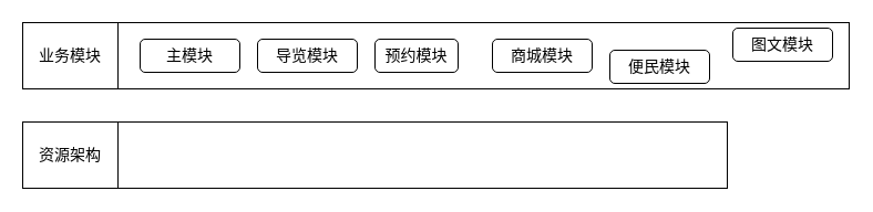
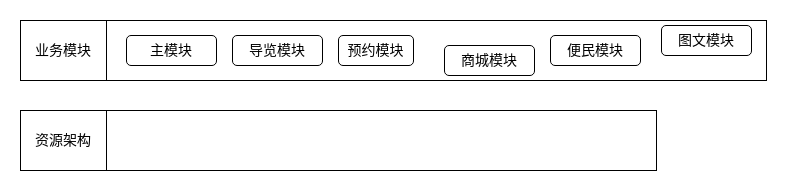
- <mxCell id="7" value="商城模块" style="rounded=1;whiteSpace=wrap;html=1;fontSize=14;movable=0;resizable=0;rotatable=0;deletable=0;editable=0;locked=1;connectable=0;" vertex="1" parent="1"><mxGeometry x="444" y="35" width="90" height="30" as="geometry" /></mxCell>
+ <mxCell id="7" value="商城模块" style="rounded=1;whiteSpace=wrap;html=1;fontSize=14;movable=0;resizable=0;rotatable=0;deletable=0;editable=0;locked=1;connectable=0;" vertex="1" parent="1"><mxGeometry x="444" y="45" width="90" height="30" as="geometry" /></mxCell>
- <mxCell id="8" value="便民模块" style="rounded=1;whiteSpace=wrap;html=1;fontSize=14;movable=0;resizable=0;rotatable=0;deletable=0;editable=0;locked=1;connectable=0;" vertex="1" parent="1"><mxGeometry x="550" y="45" width="90" height="30" as="geometry" /></mxCell>
+ <mxCell id="8" value="便民模块" style="rounded=1;whiteSpace=wrap;html=1;fontSize=14;movable=0;resizable=0;rotatable=0;deletable=0;editable=0;locked=1;connectable=0;" vertex="1" parent="1"><mxGeometry x="550" y="35" width="90" height="30" as="geometry" /></mxCell>
